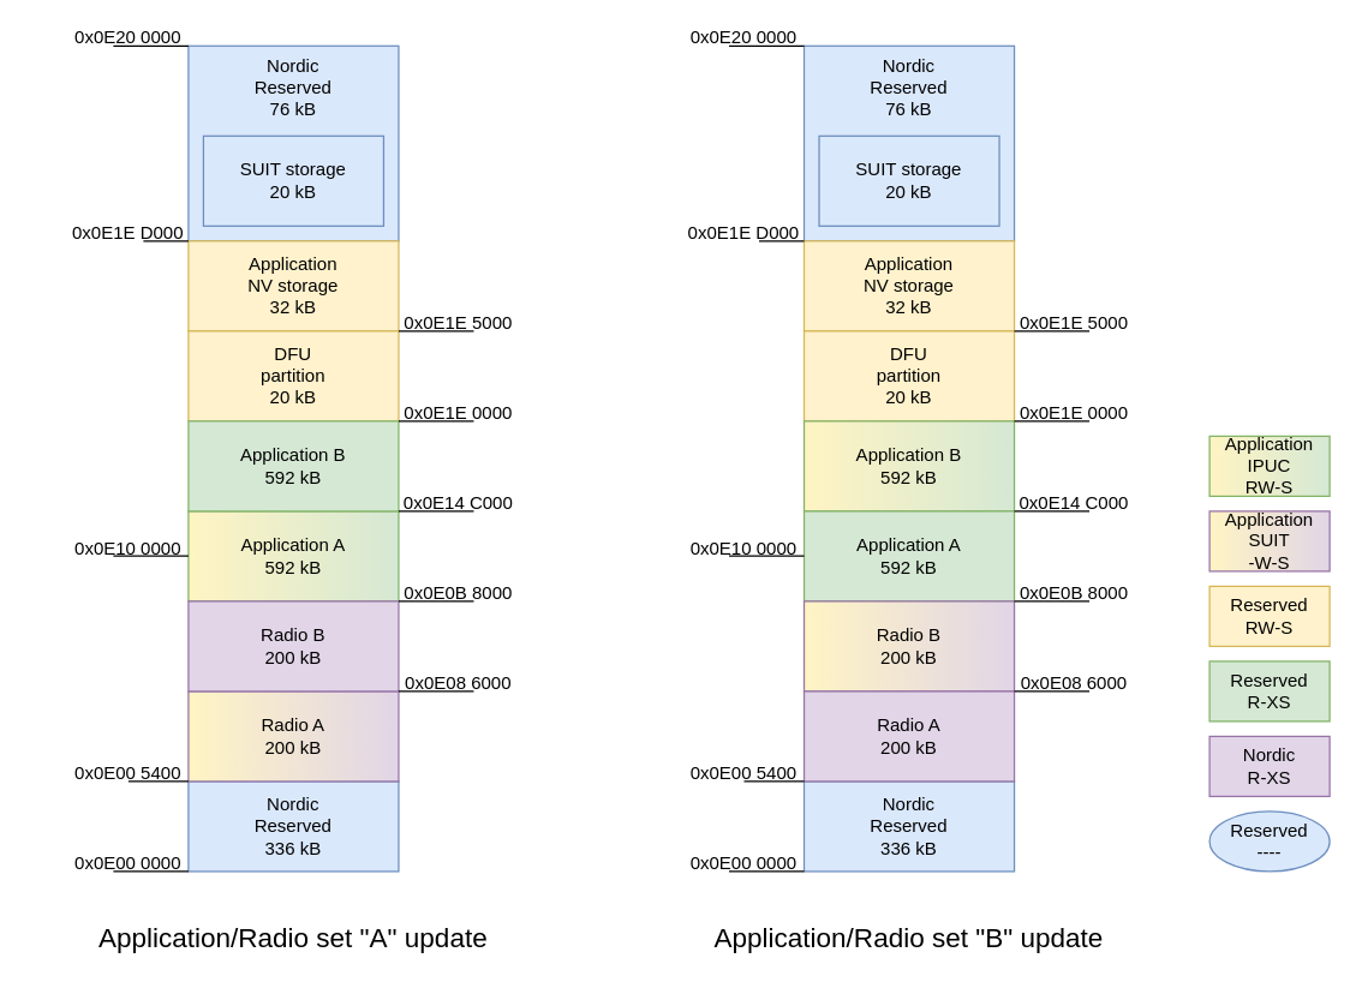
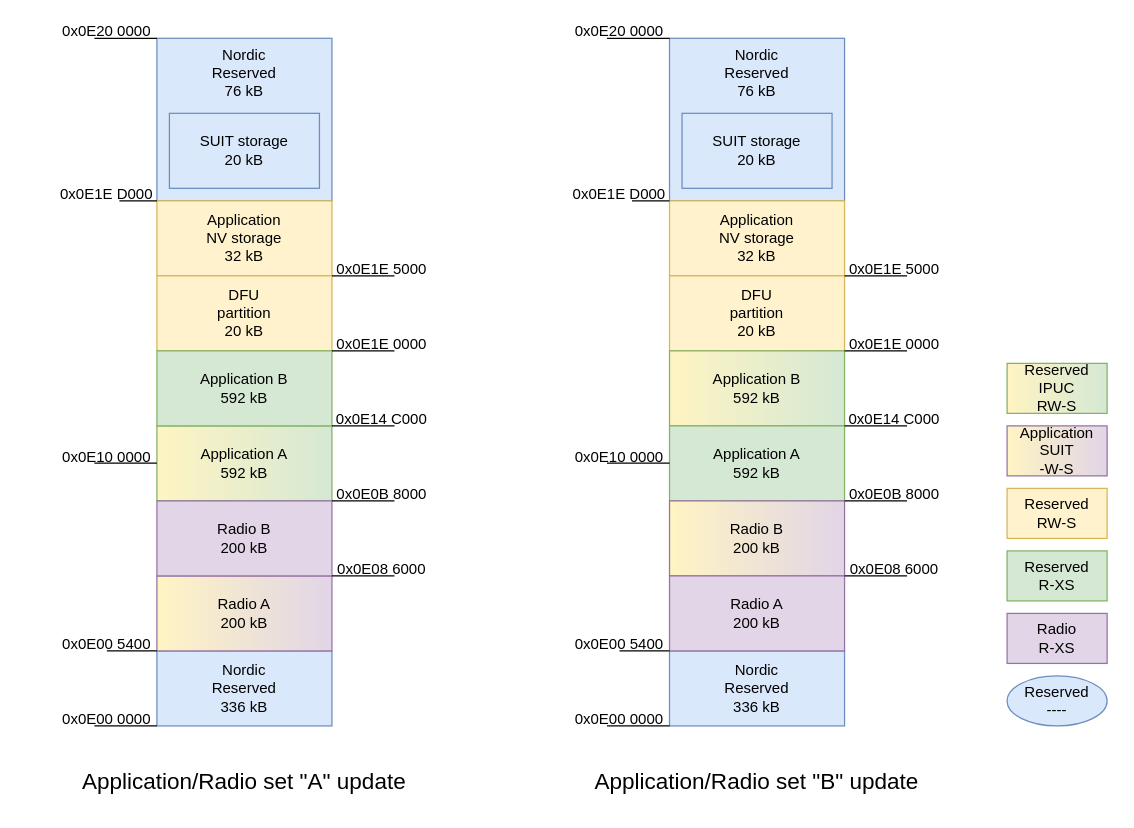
- <mxCell id="36" value="Application&lt;br&gt;IPUC&lt;br&gt;RW-S" style="rounded=0;whiteSpace=wrap;html=1;fillColor=#d5e8d4;strokeColor=#82b366;gradientDirection=west;gradientColor=#FFF4C3;" parent="1" vertex="1"><mxGeometry x="805" y="290" width="80" height="40" as="geometry" /></mxCell>
+ <mxCell id="36" value="Reserved&lt;br&gt;IPUC&lt;br&gt;RW-S" style="rounded=0;whiteSpace=wrap;html=1;fillColor=#d5e8d4;strokeColor=#82b366;gradientDirection=west;gradientColor=#FFF4C3;" parent="1" vertex="1"><mxGeometry x="805" y="290" width="80" height="40" as="geometry" /></mxCell>
- <mxCell id="33" value="Nordic&lt;br&gt;R-XS" style="rounded=0;whiteSpace=wrap;html=1;fillColor=#e1d5e7;strokeColor=#9673a6;" parent="1" vertex="1"><mxGeometry x="805" y="490" width="80" height="40" as="geometry" /></mxCell>
+ <mxCell id="33" value="Radio&lt;br&gt;R-XS" style="rounded=0;whiteSpace=wrap;html=1;fillColor=#e1d5e7;strokeColor=#9673a6;" parent="1" vertex="1"><mxGeometry x="805" y="490" width="80" height="40" as="geometry" /></mxCell>
